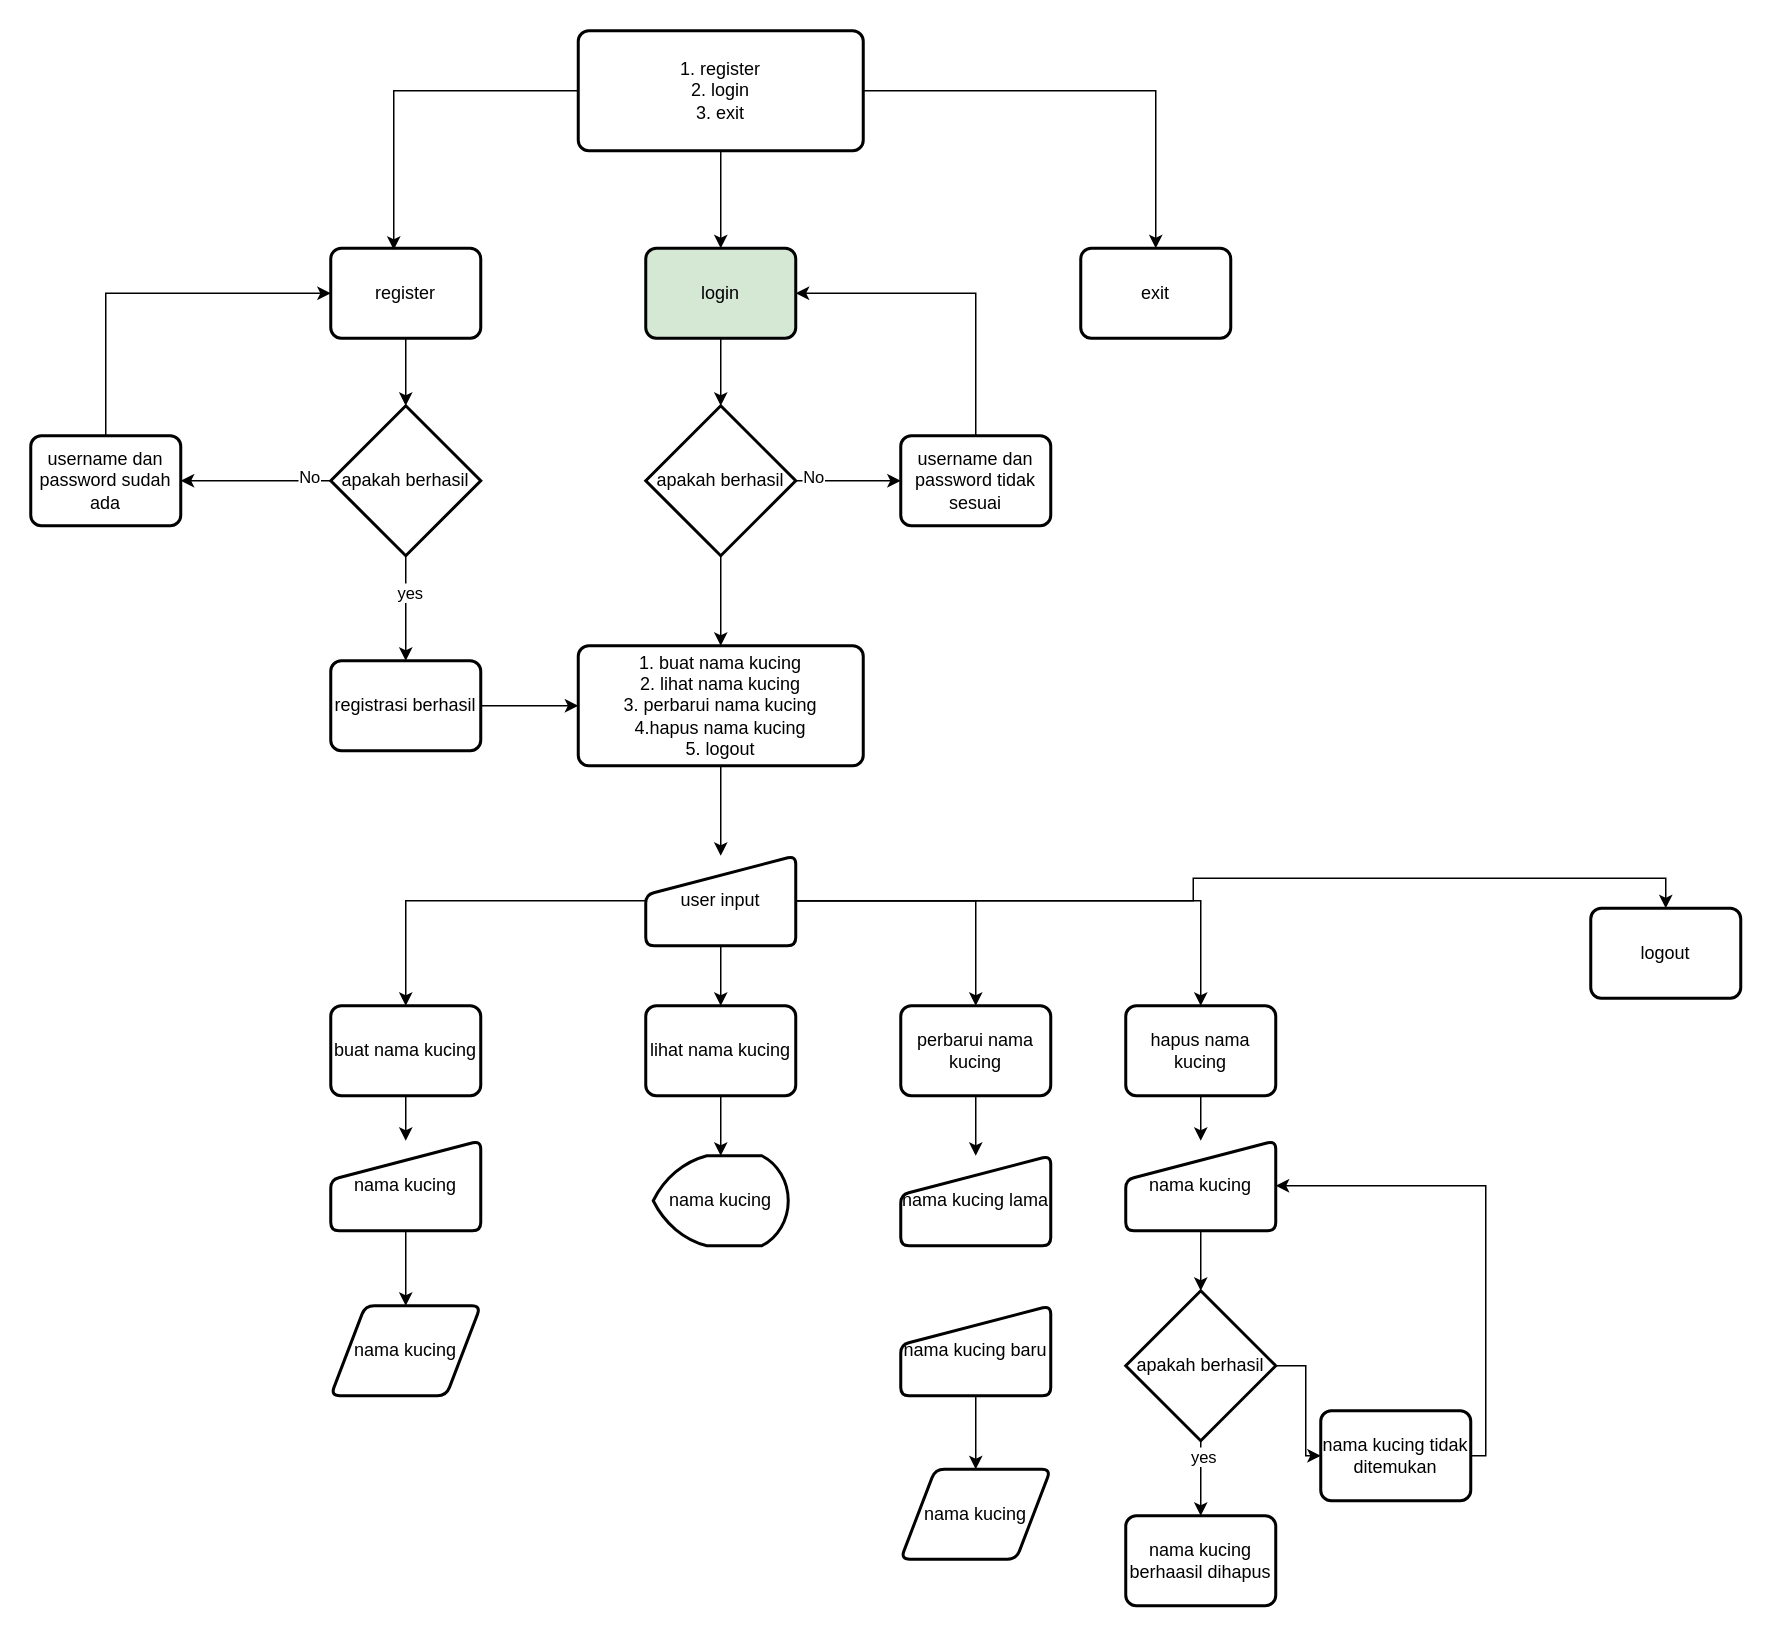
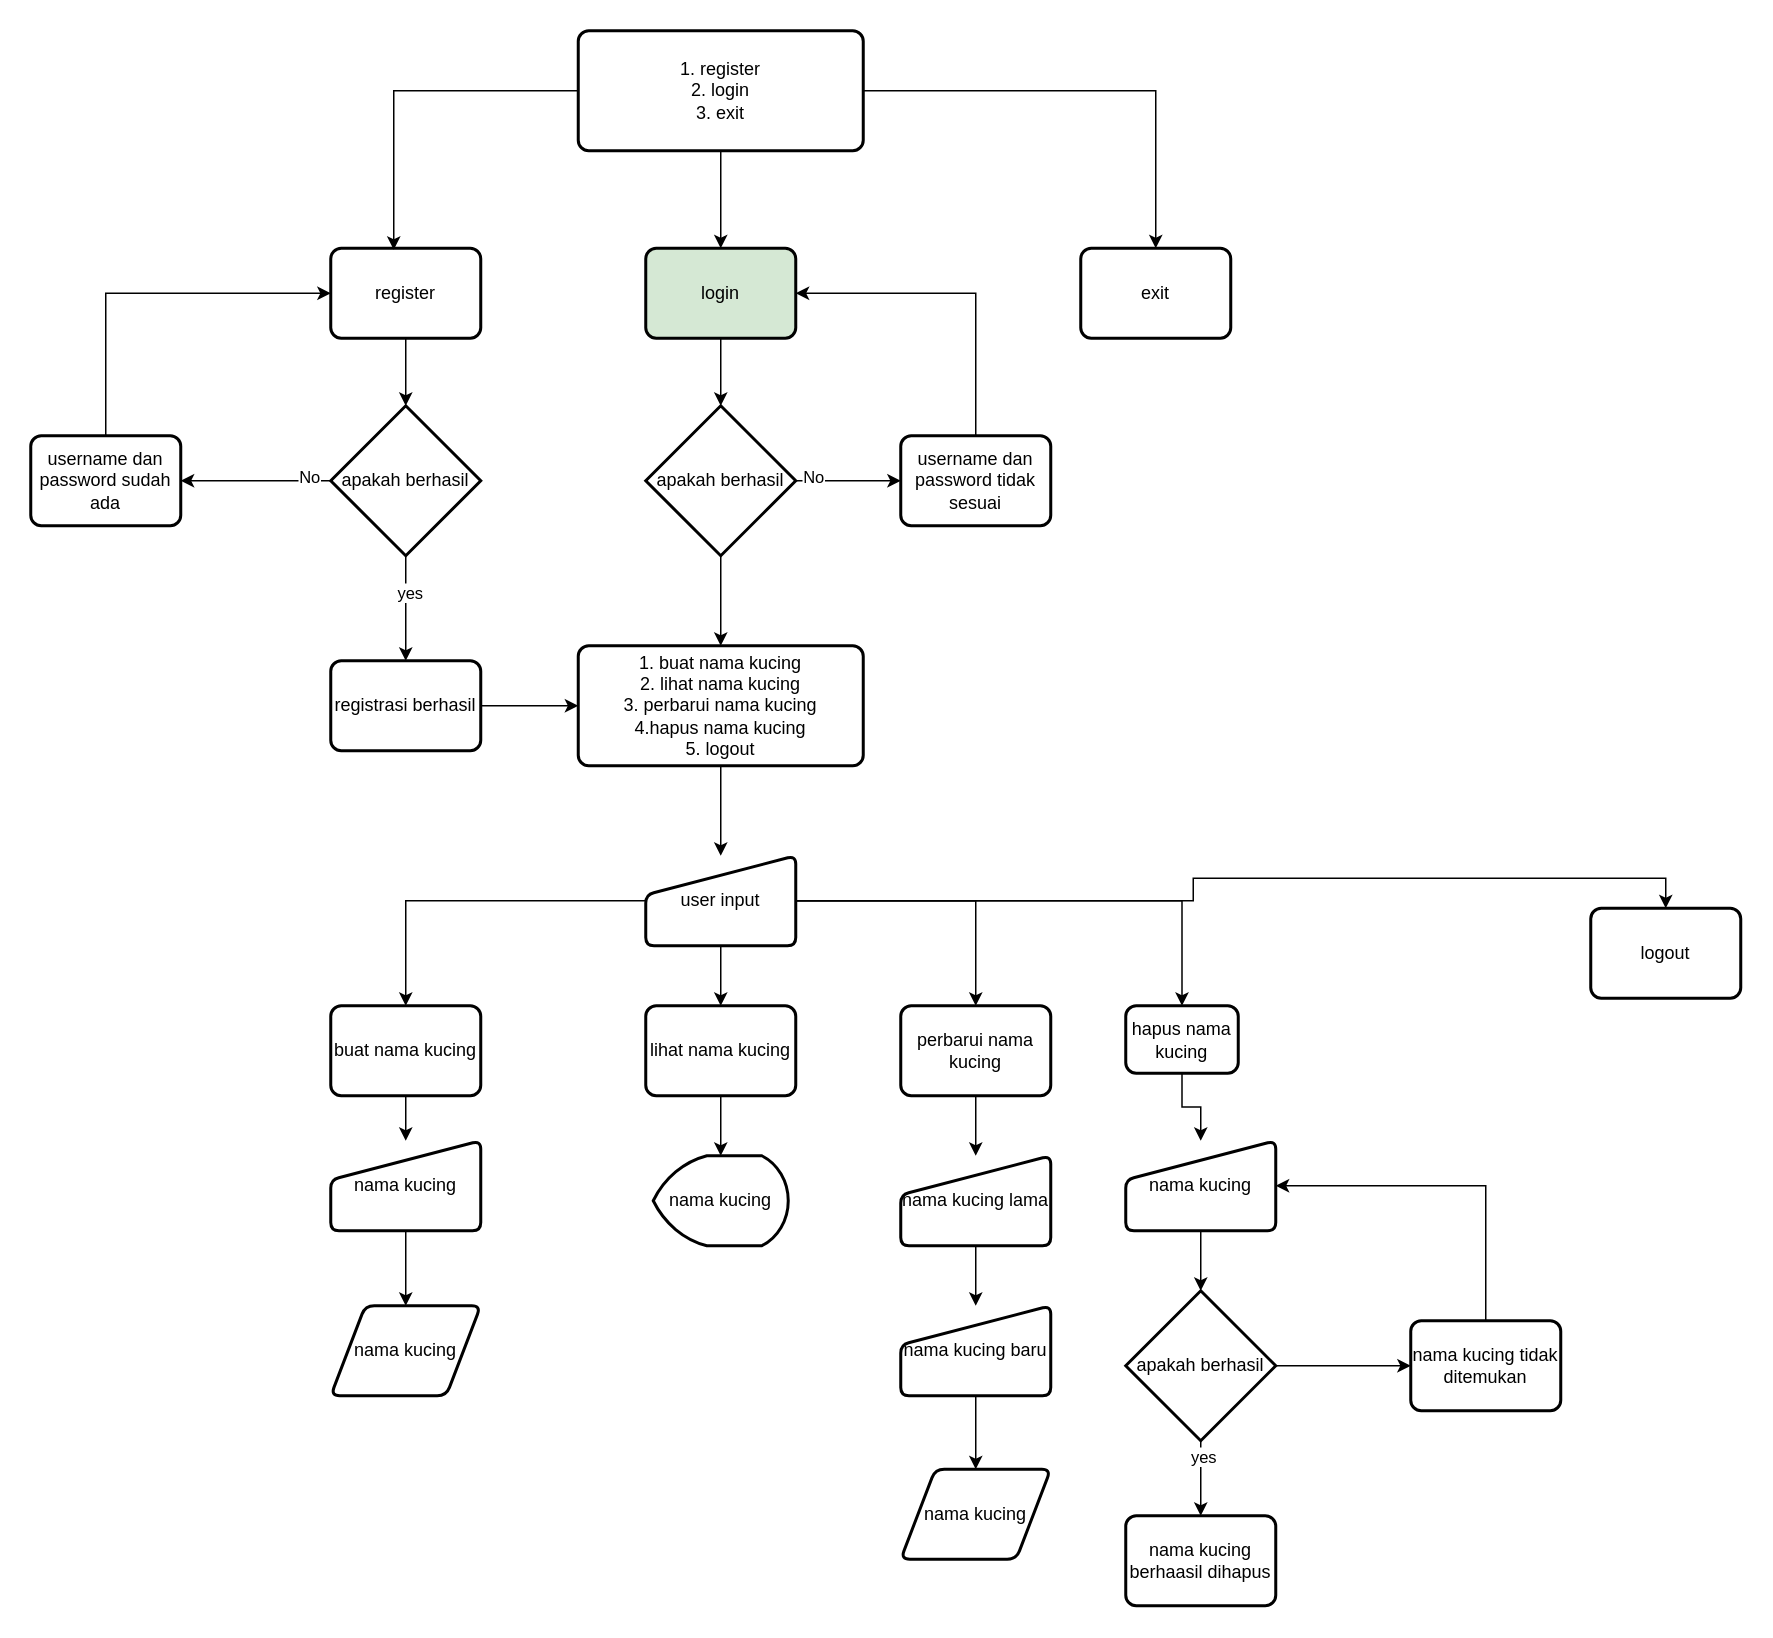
- <mxCell id="50" value="hapus nama kucing" style="rounded=1;whiteSpace=wrap;html=1;absoluteArcSize=1;arcSize=14;strokeWidth=2;" vertex="1" parent="1"><mxGeometry x="750" y="670" width="100" height="60" as="geometry" /></mxCell>
+ <mxCell id="50" value="hapus nama kucing" style="rounded=1;whiteSpace=wrap;html=1;absoluteArcSize=1;arcSize=14;strokeWidth=2;" vertex="1" parent="1"><mxGeometry x="750" y="670" width="75" height="45" as="geometry" /></mxCell>
+ <mxCell id="44" value="" style="edgeStyle=orthogonalEdgeStyle;rounded=0;orthogonalLoop=1;jettySize=auto;html=1;" edge="1" parent="1" source="45" target="47"><mxGeometry relative="1" as="geometry" /></mxCell>
- <mxCell id="59" value="nama kucing tidak ditemukan" style="rounded=1;whiteSpace=wrap;html=1;absoluteArcSize=1;arcSize=14;strokeWidth=2;" vertex="1" parent="1"><mxGeometry x="880" y="940" width="100" height="60" as="geometry" /></mxCell>
+ <mxCell id="59" value="nama kucing tidak ditemukan" style="rounded=1;whiteSpace=wrap;html=1;absoluteArcSize=1;arcSize=14;strokeWidth=2;" vertex="1" parent="1"><mxGeometry x="940" y="880" width="100" height="60" as="geometry" /></mxCell>
